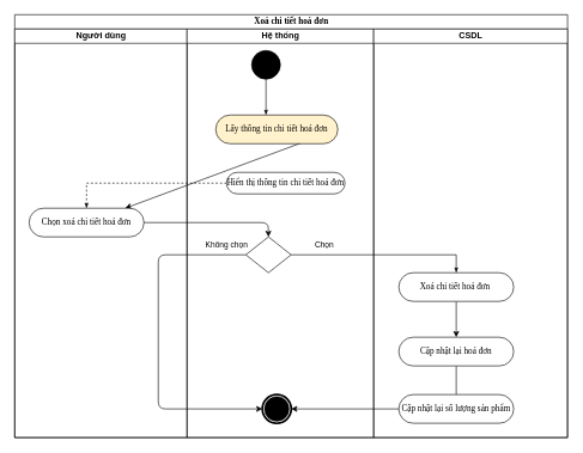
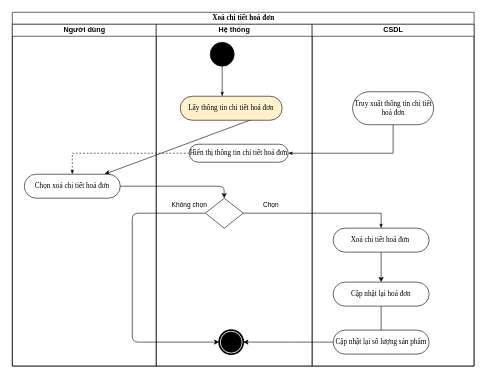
+ <mxCell id="27" value="&lt;font style=&quot;font-size: 12px&quot;&gt;Truy xuất thông tin chi tiết hoá đơn&lt;/font&gt;" style="rounded=1;whiteSpace=wrap;html=1;shadow=0;comic=0;labelBackgroundColor=none;strokeWidth=1;fontFamily=Verdana;fontSize=12;align=center;arcSize=50;" vertex="1" parent="21"><mxGeometry x="67.5" y="112.5" width="135" height="55" as="geometry" /></mxCell>
+ <mxCell id="16" style="rounded=0;html=1;labelBackgroundColor=none;startArrow=none;startFill=0;startSize=5;endArrow=classicThin;endFill=1;endSize=5;jettySize=auto;orthogonalLoop=1;strokeWidth=1;fontFamily=Verdana;fontSize=12;exitX=0.5;exitY=1;exitDx=0;exitDy=0;entryX=1;entryY=0.5;entryDx=0;entryDy=0;" edge="1" parent="2" source="27" target="14"><mxGeometry relative="1" as="geometry"><mxPoint x="583.75" y="268" as="sourcePoint" /><mxPoint x="561.25" y="298" as="targetPoint" /><Array as="points"><mxPoint x="635" y="235" /></Array></mxGeometry></mxCell>
